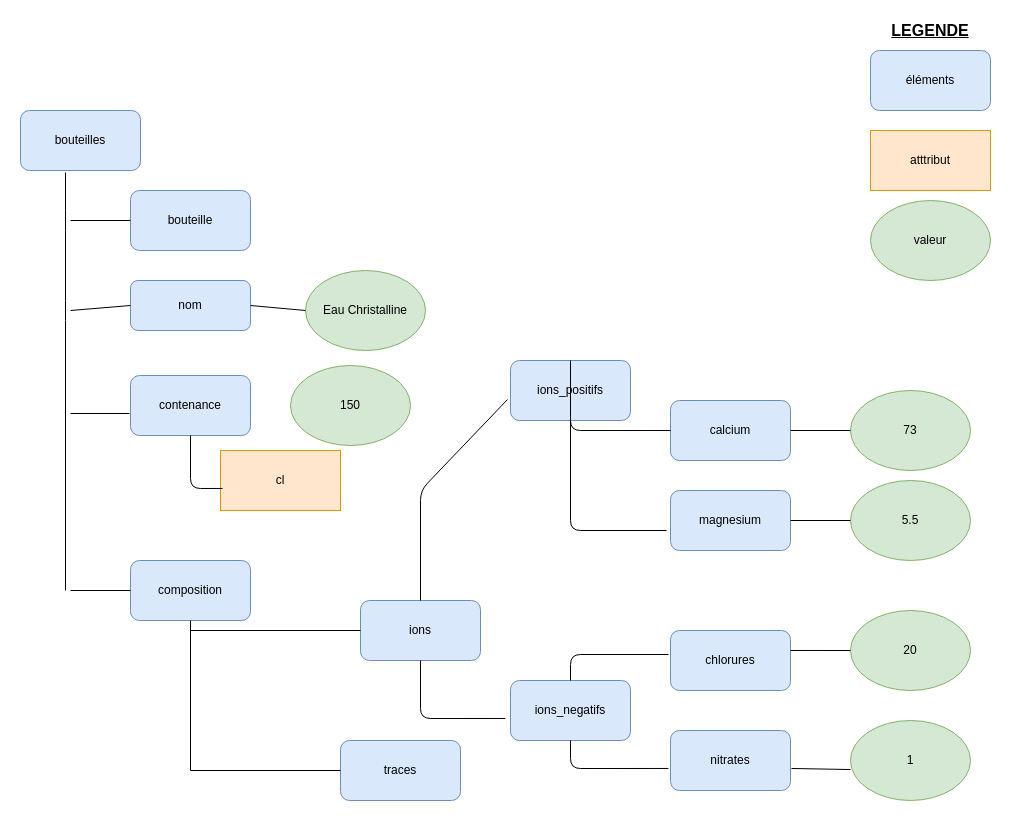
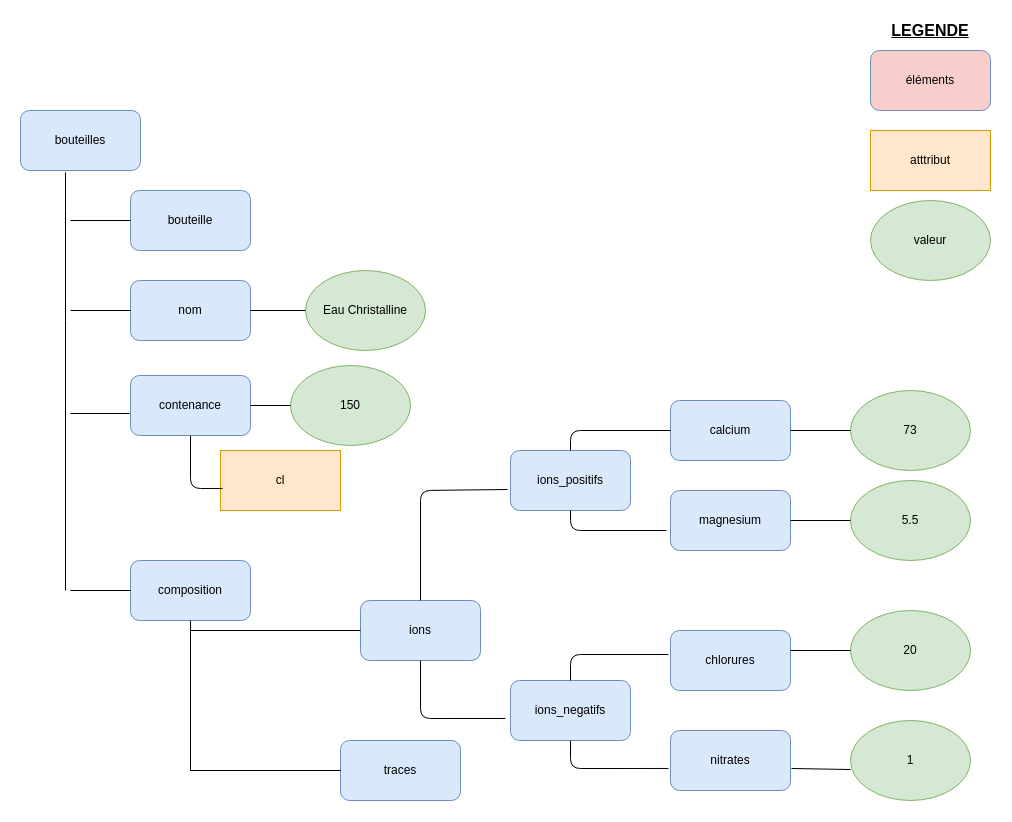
- <mxCell id="22" value="éléments" style="rounded=1;whiteSpace=wrap;html=1;fillColor=#dae8fc;strokeColor=#6c8ebf;" vertex="1" parent="1"><mxGeometry x="870" y="50" width="120" height="60" as="geometry" /></mxCell>
+ <mxCell id="22" value="éléments" style="rounded=1;whiteSpace=wrap;html=1;fillColor=#f8cecc;strokeColor=#6c8ebf;" vertex="1" parent="1"><mxGeometry x="870" y="50" width="120" height="60" as="geometry" /></mxCell>
- <mxCell id="4" value="nom" style="rounded=1;whiteSpace=wrap;html=1;fillColor=#dae8fc;strokeColor=#6c8ebf;" vertex="1" parent="1"><mxGeometry x="130" y="280" width="120" height="50" as="geometry" /></mxCell>
+ <mxCell id="4" value="nom" style="rounded=1;whiteSpace=wrap;html=1;fillColor=#dae8fc;strokeColor=#6c8ebf;" vertex="1" parent="1"><mxGeometry x="130" y="280" width="120" height="60" as="geometry" /></mxCell>
- <mxCell id="11" value="ions_positifs" style="rounded=1;whiteSpace=wrap;html=1;fillColor=#dae8fc;strokeColor=#6c8ebf;" vertex="1" parent="1"><mxGeometry x="510" y="360" width="120" height="60" as="geometry" /></mxCell>
+ <mxCell id="11" value="ions_positifs" style="rounded=1;whiteSpace=wrap;html=1;fillColor=#dae8fc;strokeColor=#6c8ebf;" vertex="1" parent="1"><mxGeometry x="510" y="450" width="120" height="60" as="geometry" /></mxCell>
+ <mxCell id="30" value="" style="endArrow=none;html=1;exitX=1;exitY=0.5;exitDx=0;exitDy=0;entryX=0;entryY=0.5;entryDx=0;entryDy=0;" edge="1" parent="1" source="6" target="8"><mxGeometry width="50" height="50" relative="1" as="geometry"><mxPoint x="470" y="540" as="sourcePoint" /><mxPoint x="520" y="490" as="targetPoint" /></mxGeometry></mxCell>
